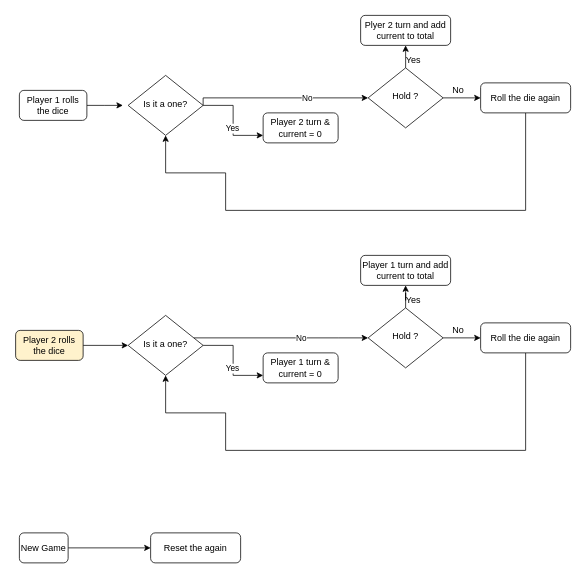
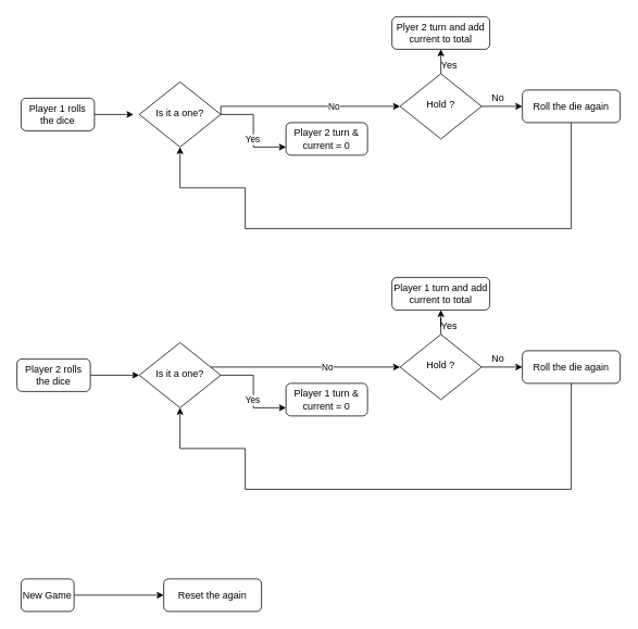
- <mxCell id="14" value="Player 2 rolls the dice" style="rounded=1;whiteSpace=wrap;html=1;fontSize=12;glass=0;strokeWidth=1;shadow=0;fillColor=#fff2cc;" vertex="1" parent="1"><mxGeometry x="20" y="440" width="90" height="40" as="geometry" /></mxCell>
+ <mxCell id="14" value="Player 2 rolls the dice" style="rounded=1;whiteSpace=wrap;html=1;fontSize=12;glass=0;strokeWidth=1;shadow=0;" vertex="1" parent="1"><mxGeometry x="20" y="440" width="90" height="40" as="geometry" /></mxCell>
